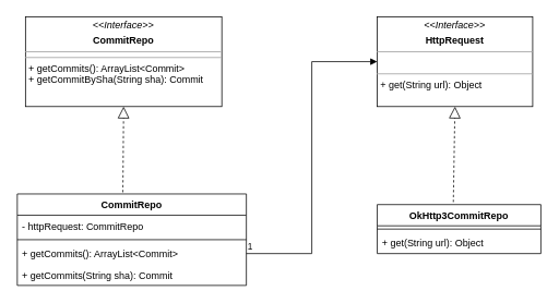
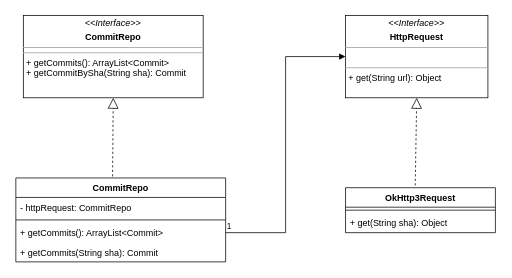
- <mxCell id="3" value="OkHttp3CommitRepo" style="swimlane;fontStyle=1;align=center;verticalAlign=top;childLayout=stackLayout;horizontal=1;startSize=26;horizontalStack=0;resizeParent=1;resizeParentMax=0;resizeLast=0;collapsible=1;marginBottom=0;" vertex="1" parent="1"><mxGeometry x="460" y="250" width="200" height="60" as="geometry" /></mxCell>
+ <mxCell id="3" value="OkHttp3Request" style="swimlane;fontStyle=1;align=center;verticalAlign=top;childLayout=stackLayout;horizontal=1;startSize=26;horizontalStack=0;resizeParent=1;resizeParentMax=0;resizeLast=0;collapsible=1;marginBottom=0;" vertex="1" parent="1"><mxGeometry x="460" y="250" width="200" height="60" as="geometry" /></mxCell>
- <mxCell id="5" value="+ get(String url): Object" style="text;strokeColor=none;fillColor=none;align=left;verticalAlign=top;spacingLeft=4;spacingRight=4;overflow=hidden;rotatable=0;points=[[0,0.5],[1,0.5]];portConstraint=eastwest;" vertex="1" parent="3"><mxGeometry y="34" width="200" height="26" as="geometry" /></mxCell>
+ <mxCell id="5" value="+ get(String sha): Object" style="text;strokeColor=none;fillColor=none;align=left;verticalAlign=top;spacingLeft=4;spacingRight=4;overflow=hidden;rotatable=0;points=[[0,0.5],[1,0.5]];portConstraint=eastwest;" vertex="1" parent="3"><mxGeometry y="34" width="200" height="26" as="geometry" /></mxCell>
